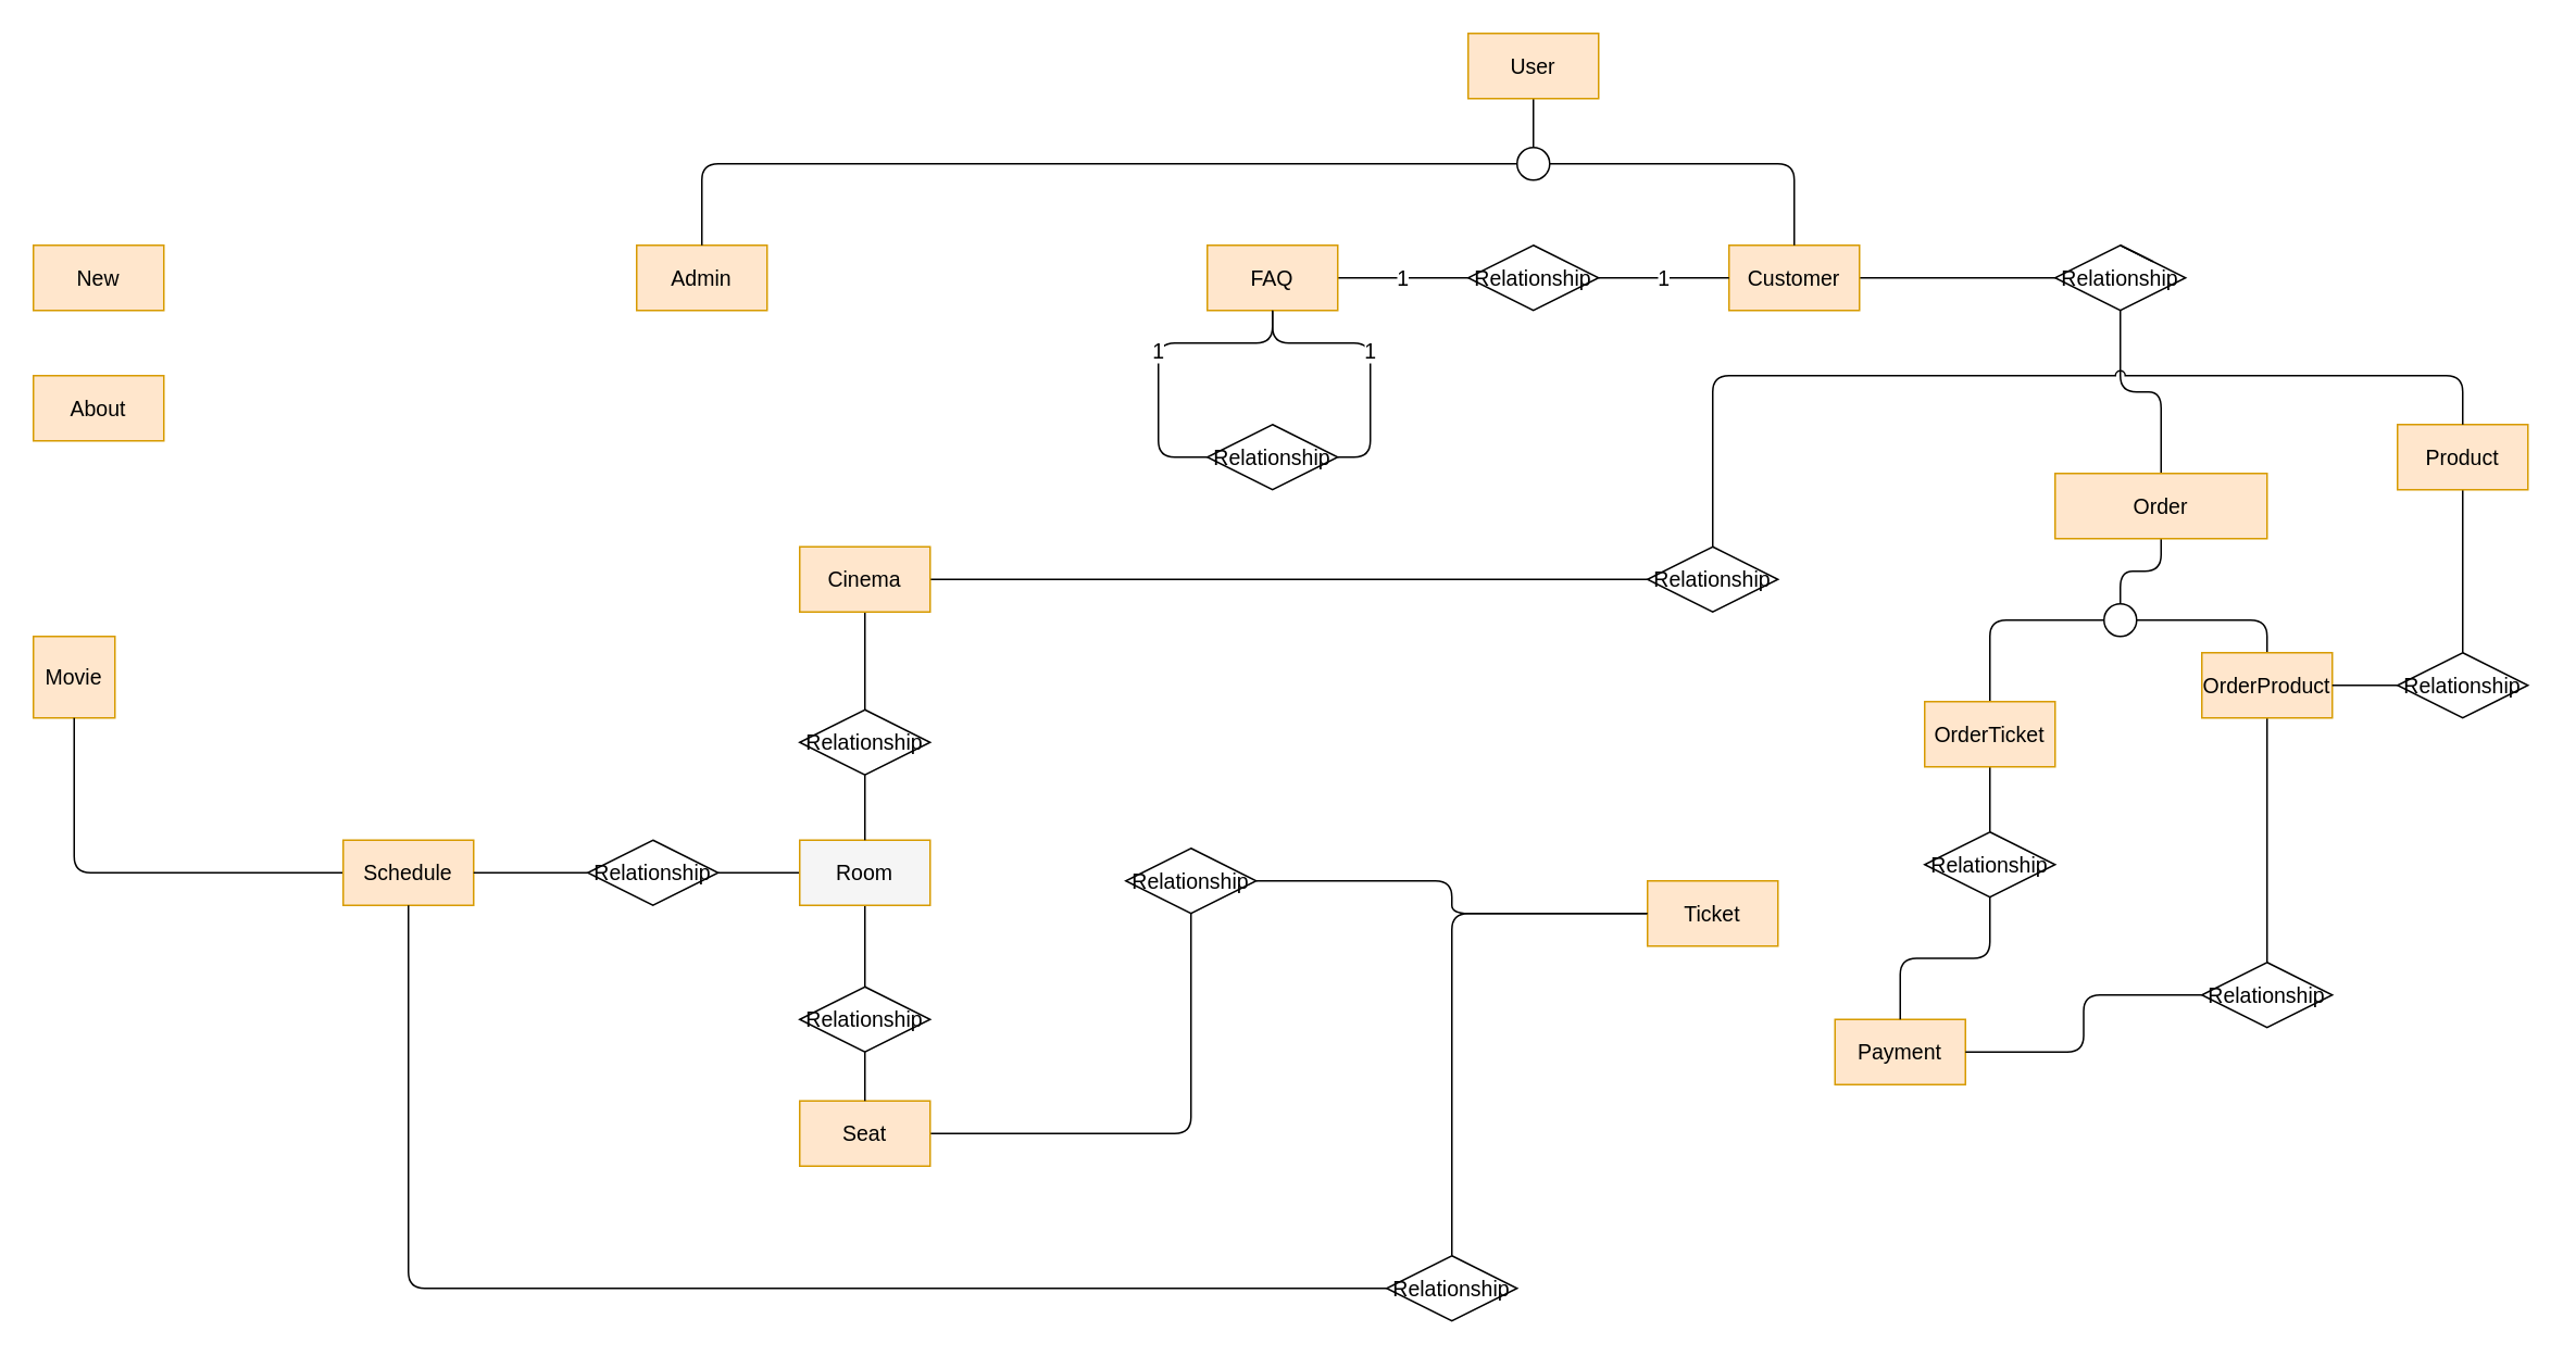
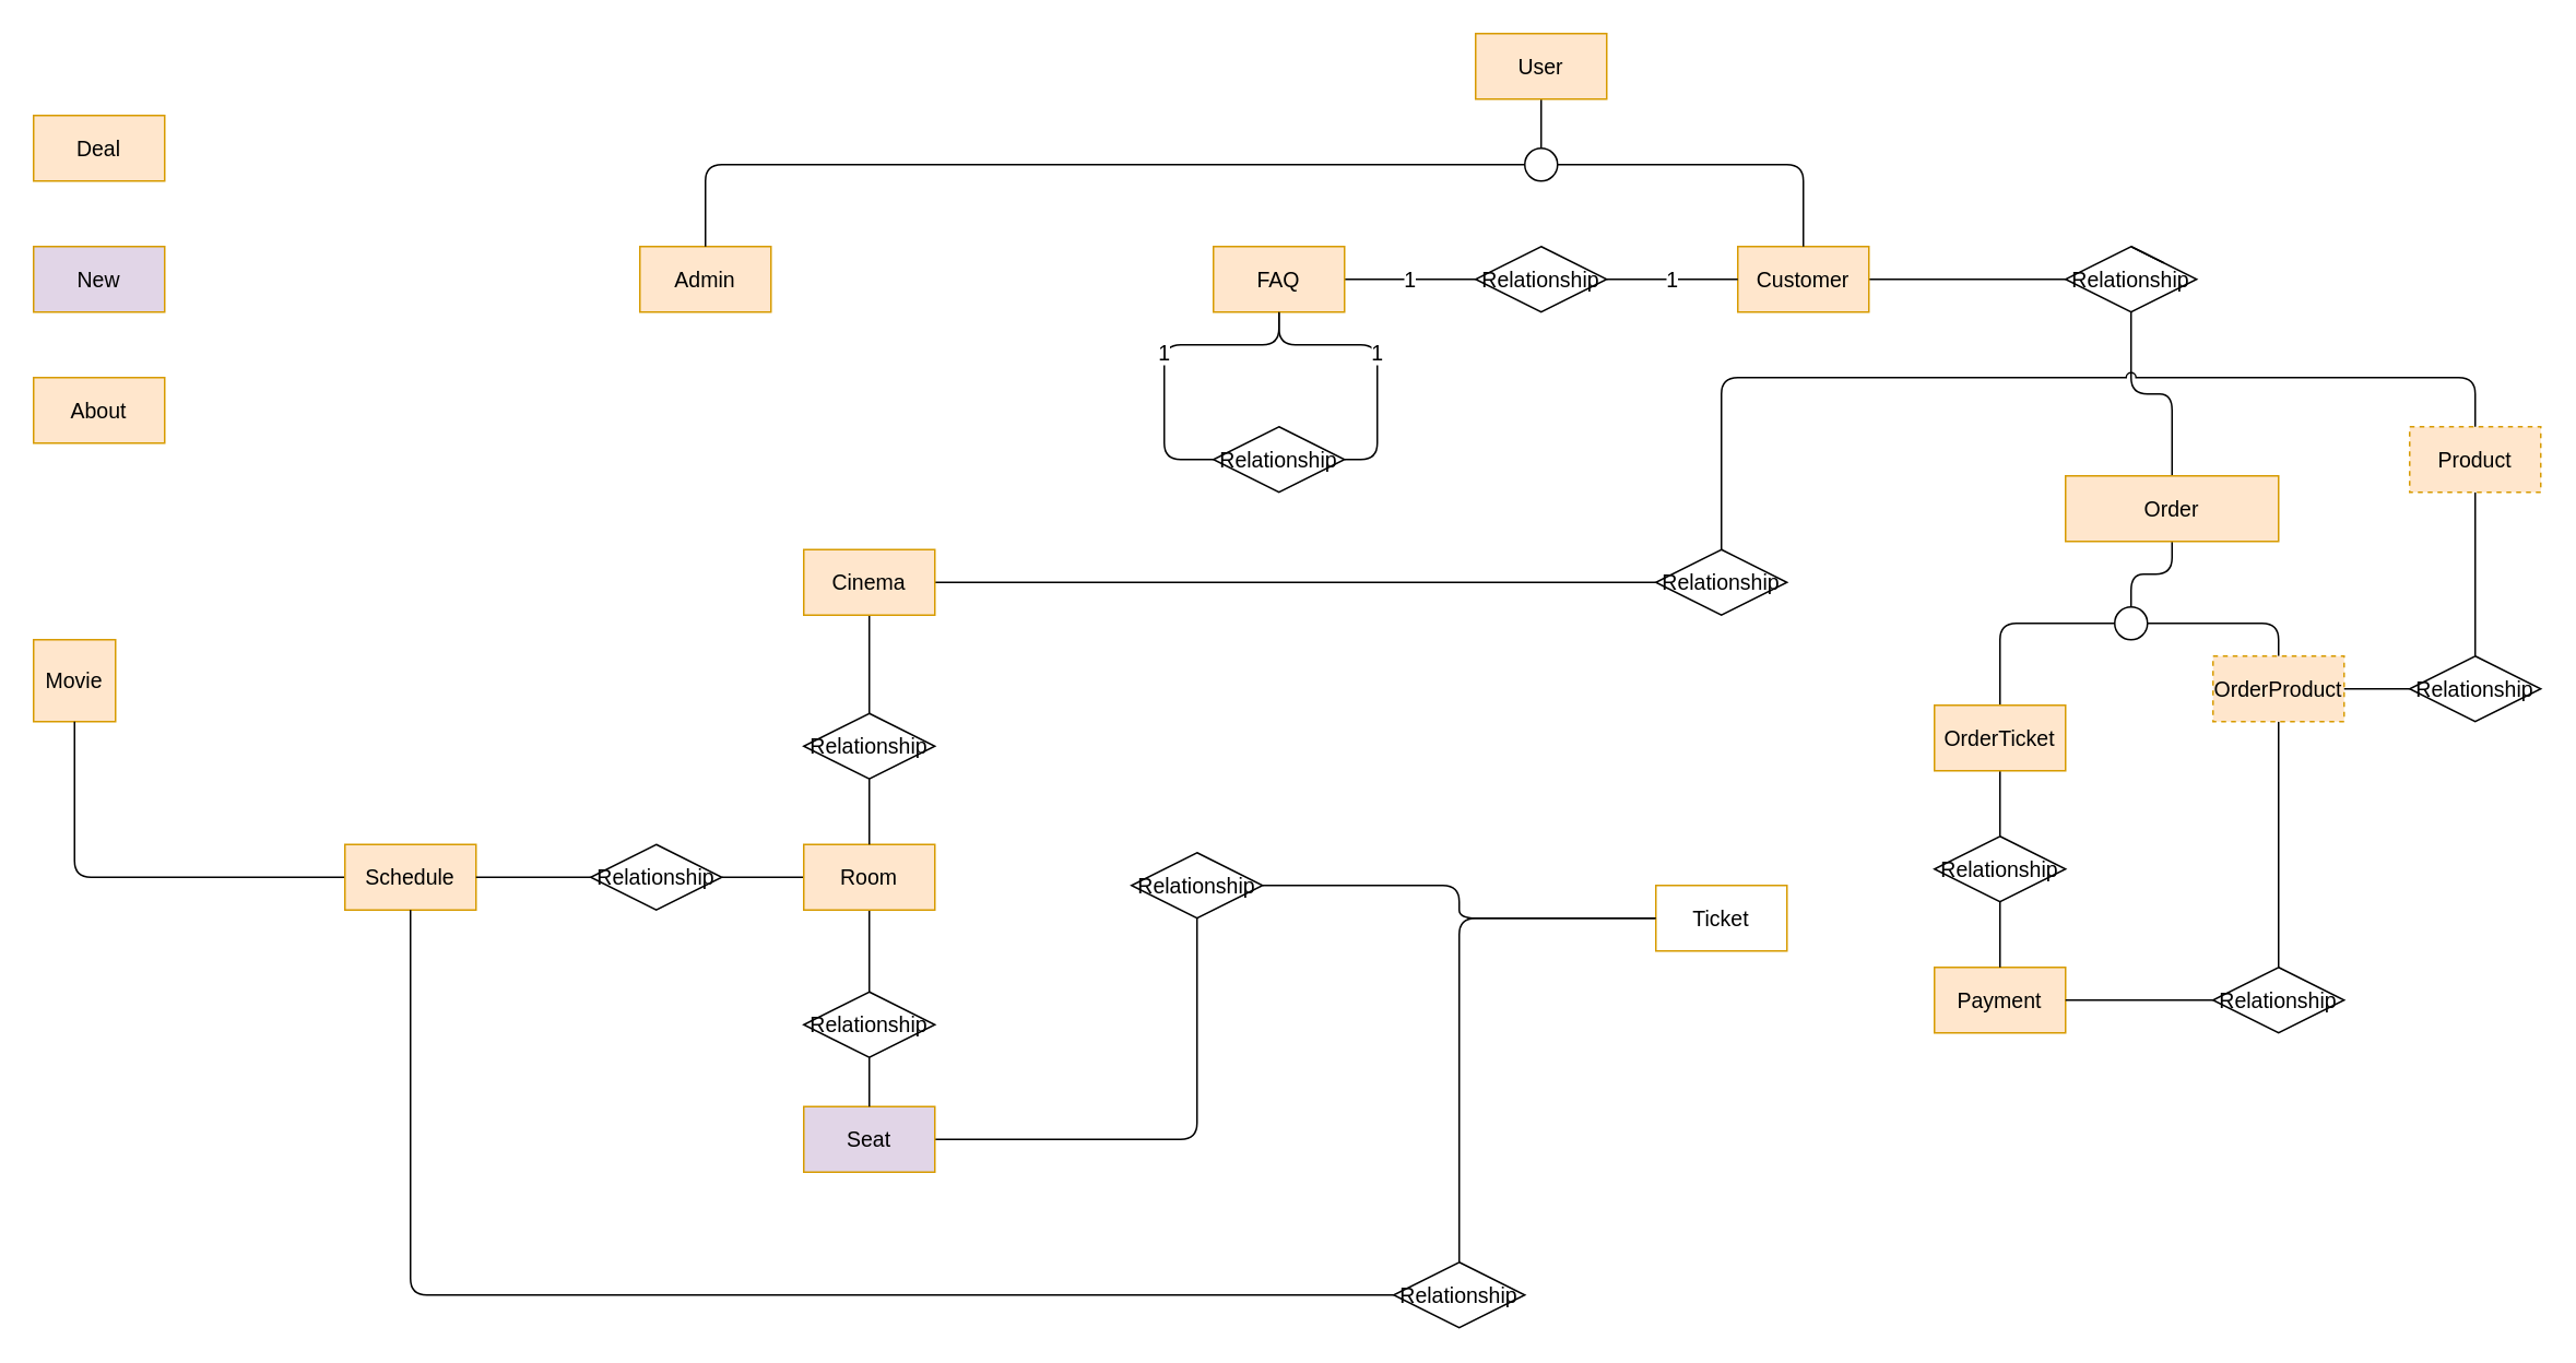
+ <mxCell id="65" value="Deal" style="whiteSpace=wrap;html=1;align=center;fontSize=13;fillColor=#ffe6cc;strokeColor=#d79b00;" vertex="1" parent="1"><mxGeometry x="20" y="70" width="80" height="40" as="geometry" /></mxCell>
- <mxCell id="56" value="New" style="whiteSpace=wrap;html=1;align=center;fontSize=13;fillColor=#ffe6cc;strokeColor=#d79b00;" vertex="1" parent="1"><mxGeometry x="20" y="150" width="80" height="40" as="geometry" /></mxCell>
+ <mxCell id="56" value="New" style="whiteSpace=wrap;html=1;align=center;fontSize=13;fillColor=#e1d5e7;strokeColor=#d79b00;" vertex="1" parent="1"><mxGeometry x="20" y="150" width="80" height="40" as="geometry" /></mxCell>
- <mxCell id="44" value="Product" style="whiteSpace=wrap;html=1;align=center;fontSize=13;fillColor=#ffe6cc;strokeColor=#d79b00;" vertex="1" parent="1"><mxGeometry x="1470" y="260" width="80" height="40" as="geometry" /></mxCell>
+ <mxCell id="44" value="Product" style="whiteSpace=wrap;html=1;align=center;fontSize=13;fillColor=#ffe6cc;strokeColor=#d79b00;dashed=1;" vertex="1" parent="1"><mxGeometry x="1470" y="260" width="80" height="40" as="geometry" /></mxCell>
- <mxCell id="37" value="OrderProduct" style="whiteSpace=wrap;html=1;align=center;fontSize=13;fillColor=#ffe6cc;strokeColor=#d79b00;" vertex="1" parent="1"><mxGeometry x="1350" y="400" width="80" height="40" as="geometry" /></mxCell>
+ <mxCell id="37" value="OrderProduct" style="whiteSpace=wrap;html=1;align=center;fontSize=13;fillColor=#ffe6cc;strokeColor=#d79b00;dashed=1;" vertex="1" parent="1"><mxGeometry x="1350" y="400" width="80" height="40" as="geometry" /></mxCell>
- <mxCell id="5" value="Room" style="whiteSpace=wrap;html=1;align=center;fontSize=13;fillColor=#f5f5f5;strokeColor=#d79b00;" parent="1" vertex="1"><mxGeometry x="490" y="515" width="80" height="40" as="geometry" /></mxCell>
+ <mxCell id="5" value="Room" style="whiteSpace=wrap;html=1;align=center;fontSize=13;fillColor=#ffe6cc;strokeColor=#d79b00;" parent="1" vertex="1"><mxGeometry x="490" y="515" width="80" height="40" as="geometry" /></mxCell>
- <mxCell id="26" value="Ticket" style="whiteSpace=wrap;html=1;align=center;fontSize=13;fillColor=#ffe6cc;strokeColor=#d79b00;" vertex="1" parent="1"><mxGeometry x="1010" y="540" width="80" height="40" as="geometry" /></mxCell>
+ <mxCell id="26" value="Ticket" style="whiteSpace=wrap;html=1;align=center;fontSize=13;fillColor=#ffffff;strokeColor=#d79b00;" vertex="1" parent="1"><mxGeometry x="1010" y="540" width="80" height="40" as="geometry" /></mxCell>
- <mxCell id="38" value="Payment" style="whiteSpace=wrap;html=1;align=center;fontSize=13;fillColor=#ffe6cc;strokeColor=#d79b00;" vertex="1" parent="1"><mxGeometry x="1125" y="625" width="80" height="40" as="geometry" /></mxCell>
+ <mxCell id="38" value="Payment" style="whiteSpace=wrap;html=1;align=center;fontSize=13;fillColor=#ffe6cc;strokeColor=#d79b00;" vertex="1" parent="1"><mxGeometry x="1180" y="590" width="80" height="40" as="geometry" /></mxCell>
- <mxCell id="10" value="Seat" style="whiteSpace=wrap;html=1;align=center;fontSize=13;fillColor=#ffe6cc;strokeColor=#d79b00;" parent="1" vertex="1"><mxGeometry x="490" y="675" width="80" height="40" as="geometry" /></mxCell>
+ <mxCell id="10" value="Seat" style="whiteSpace=wrap;html=1;align=center;fontSize=13;fillColor=#e1d5e7;strokeColor=#d79b00;" parent="1" vertex="1"><mxGeometry x="490" y="675" width="80" height="40" as="geometry" /></mxCell>
